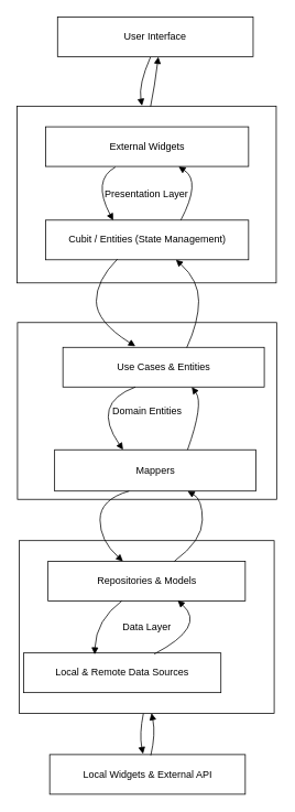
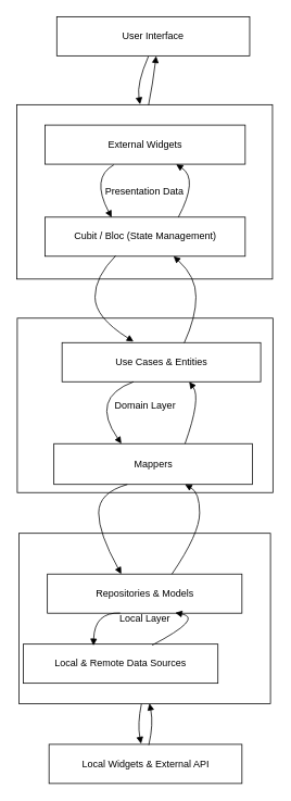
- <mxCell id="2" value="Presentation Layer" style="whiteSpace=wrap;strokeWidth=1;fillColor=default;" parent="1" vertex="1"><mxGeometry x="20" y="128" width="314" height="214" as="geometry" /></mxCell>
+ <mxCell id="2" value="Presentation Data" style="whiteSpace=wrap;strokeWidth=1;fillColor=default;" parent="1" vertex="1"><mxGeometry x="20" y="128" width="314" height="214" as="geometry" /></mxCell>
- <mxCell id="6" value="Cubit / Entities (State Management)" style="whiteSpace=wrap;strokeWidth=1;fillColor=default;" parent="1" vertex="1"><mxGeometry x="54.5" y="266" width="246" height="48" as="geometry" /></mxCell>
+ <mxCell id="6" value="Cubit / Bloc (State Management)" style="whiteSpace=wrap;strokeWidth=1;fillColor=default;" parent="1" vertex="1"><mxGeometry x="54.5" y="266" width="246" height="48" as="geometry" /></mxCell>
- <mxCell id="4" value="Domain Entities" style="whiteSpace=wrap;strokeWidth=1;fillColor=default;" parent="1" vertex="1"><mxGeometry x="20.5" y="390" width="314" height="214" as="geometry" /></mxCell>
+ <mxCell id="4" value="Domain Layer" style="whiteSpace=wrap;strokeWidth=1;fillColor=default;" parent="1" vertex="1"><mxGeometry x="20.5" y="390" width="314" height="214" as="geometry" /></mxCell>
- <mxCell id="9" value="Repositories &amp; Models" style="whiteSpace=wrap;strokeWidth=1;fillColor=default;" parent="1" vertex="1"><mxGeometry x="57.5" y="679" width="239" height="48" as="geometry" /></mxCell>
+ <mxCell id="9" value="Repositories &amp; Models" style="whiteSpace=wrap;strokeWidth=1;fillColor=default;" parent="1" vertex="1"><mxGeometry x="57.5" y="704" width="239" height="48" as="geometry" /></mxCell>
- <mxCell id="3" value="Data Layer" style="whiteSpace=wrap;strokeWidth=1;fillColor=default;" parent="1" vertex="1"><mxGeometry x="22.5" y="654" width="309" height="209" as="geometry" /></mxCell>
+ <mxCell id="3" value="Local Layer" style="whiteSpace=wrap;strokeWidth=1;fillColor=default;" parent="1" vertex="1"><mxGeometry x="22.5" y="654" width="309" height="209" as="geometry" /></mxCell>
